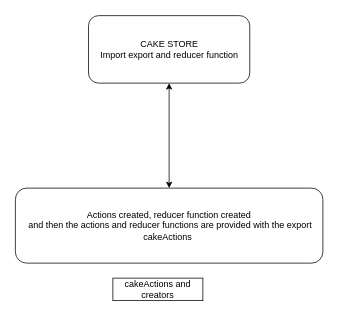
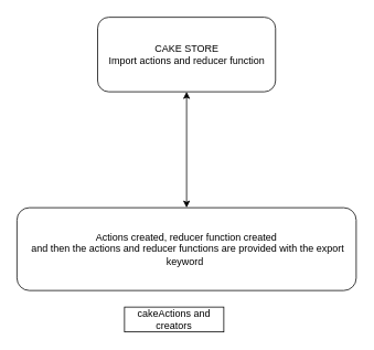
- <mxCell id="2" value="CAKE STORE&lt;div&gt;Import export and reducer function&lt;/div&gt;" style="rounded=1;whiteSpace=wrap;html=1;" vertex="1" parent="1"><mxGeometry x="117.5" y="20" width="215" height="90" as="geometry" /></mxCell>
+ <mxCell id="2" value="CAKE STORE&lt;div&gt;Import actions and reducer function&lt;/div&gt;" style="rounded=1;whiteSpace=wrap;html=1;" vertex="1" parent="1"><mxGeometry x="117.5" y="20" width="215" height="90" as="geometry" /></mxCell>
- <mxCell id="4" value="Actions created, reducer function created&lt;div&gt;&amp;nbsp;and then the actions and reducer functions are provided with the export cakeActions&amp;nbsp;&lt;/div&gt;" style="rounded=1;whiteSpace=wrap;html=1;" vertex="1" parent="1"><mxGeometry x="20" y="250" width="410" height="100" as="geometry" /></mxCell>
+ <mxCell id="4" value="Actions created, reducer function created&lt;div&gt;&amp;nbsp;and then the actions and reducer functions are provided with the export keyword&amp;nbsp;&lt;/div&gt;" style="rounded=1;whiteSpace=wrap;html=1;" vertex="1" parent="1"><mxGeometry x="20" y="250" width="410" height="100" as="geometry" /></mxCell>
